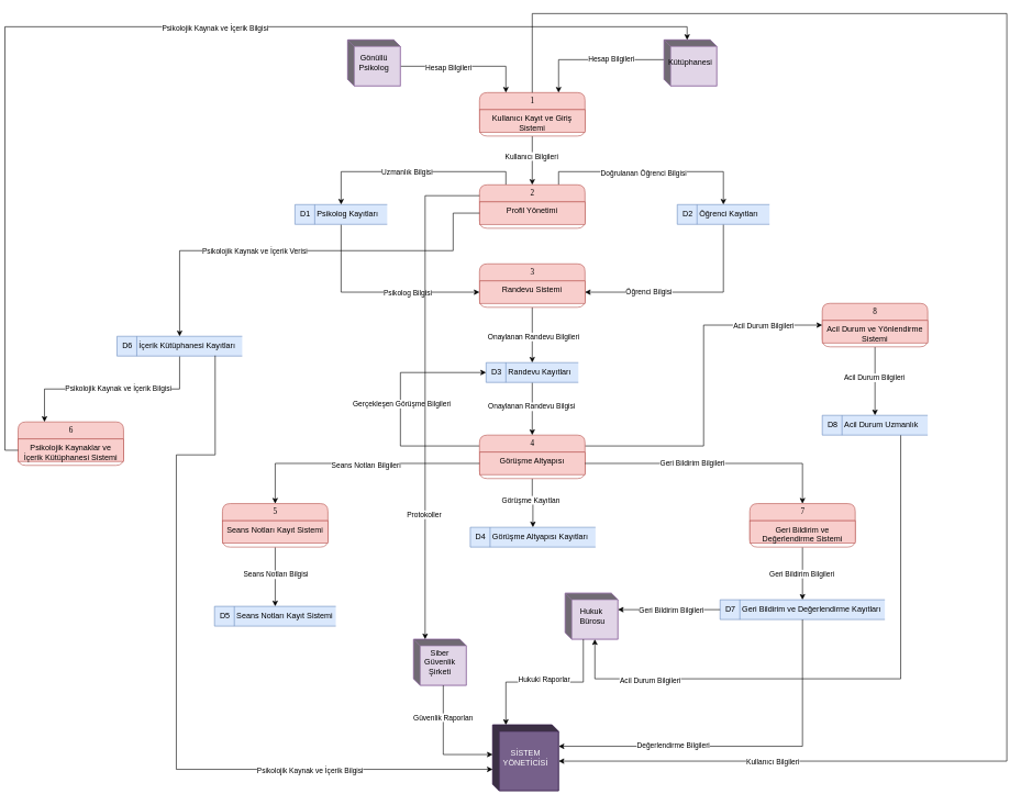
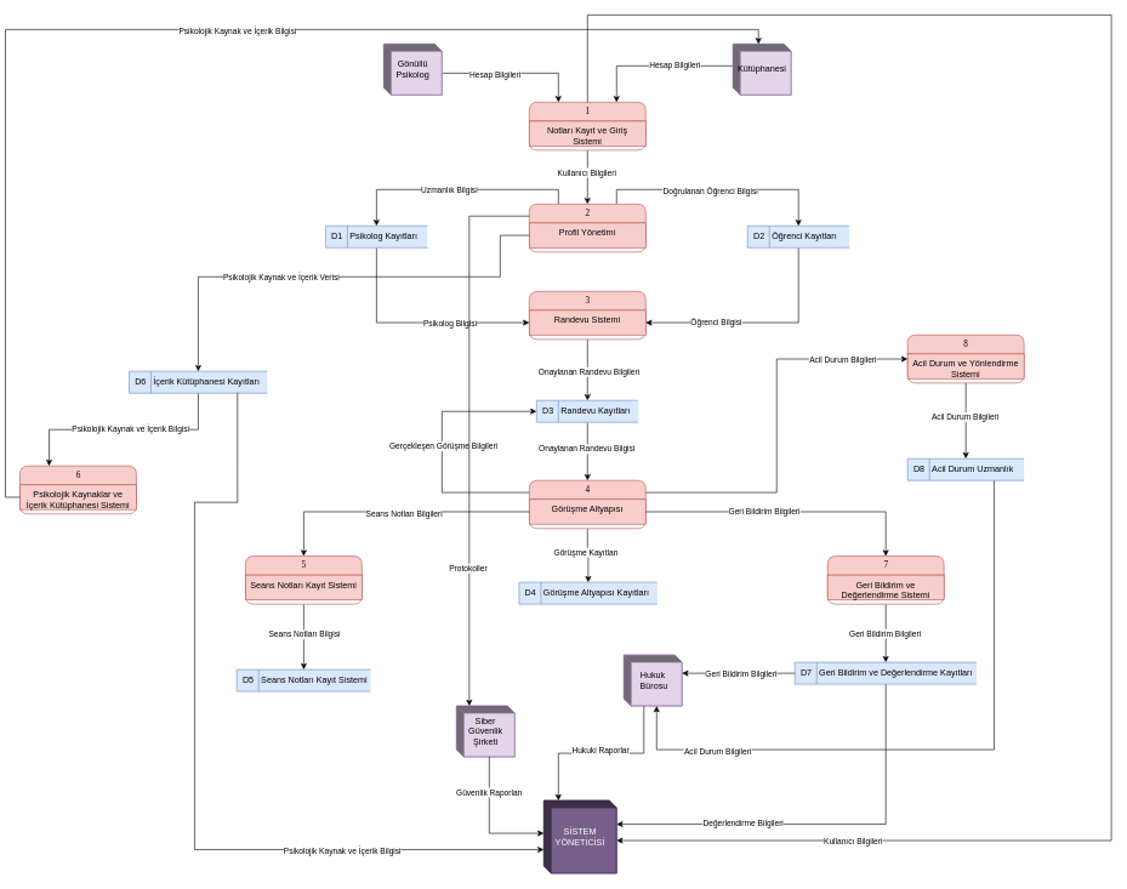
- <mxCell id="13" value="&lt;font style=&quot;color: rgb(0, 0, 0);&quot;&gt;Kullanıcı Kayıt ve Giriş Sistemi&lt;/font&gt;" style="text;html=1;strokeColor=#b85450;fillColor=#f8cecc;spacingLeft=4;spacingRight=4;whiteSpace=wrap;overflow=hidden;rotatable=0;points=[[0,0.5],[1,0.5]];portConstraint=eastwest;align=center;" parent="12" vertex="1"><mxGeometry y="26" width="160" height="34" as="geometry" /></mxCell>
+ <mxCell id="13" value="&lt;font style=&quot;color: rgb(0, 0, 0);&quot;&gt;Notları Kayıt ve Giriş Sistemi&lt;/font&gt;" style="text;html=1;strokeColor=#b85450;fillColor=#f8cecc;spacingLeft=4;spacingRight=4;whiteSpace=wrap;overflow=hidden;rotatable=0;points=[[0,0.5],[1,0.5]];portConstraint=eastwest;align=center;" parent="12" vertex="1"><mxGeometry y="26" width="160" height="34" as="geometry" /></mxCell>
